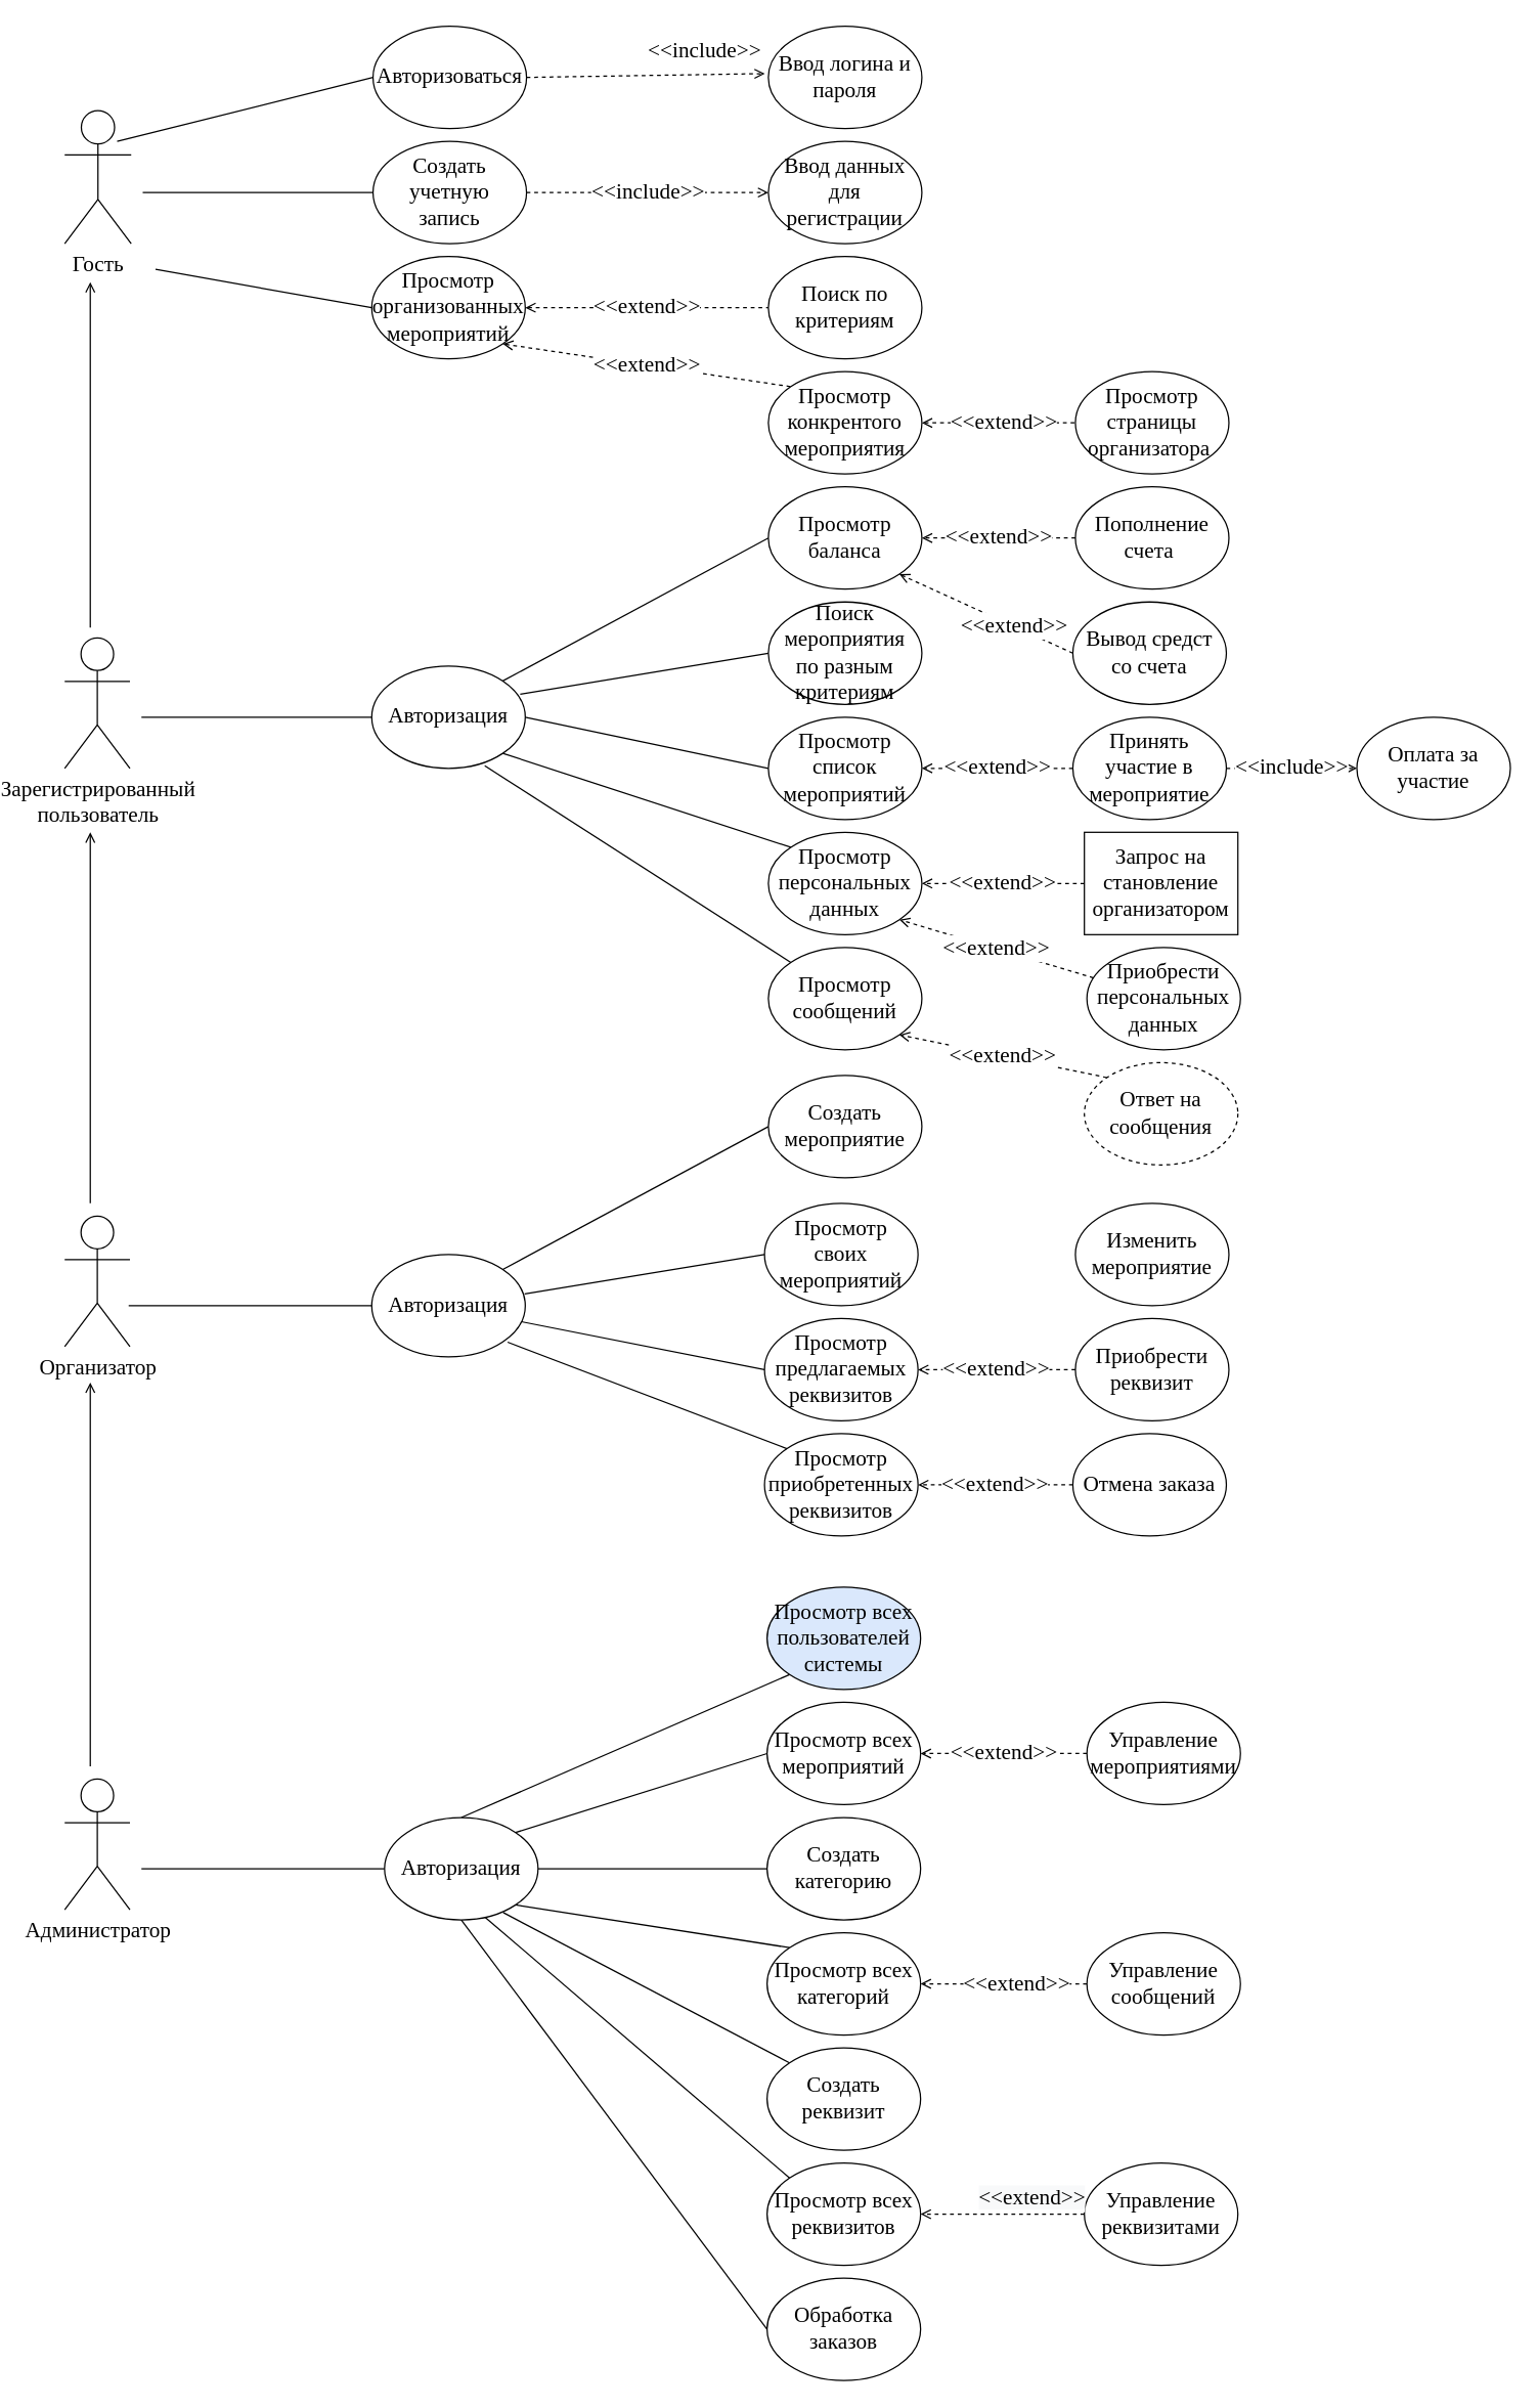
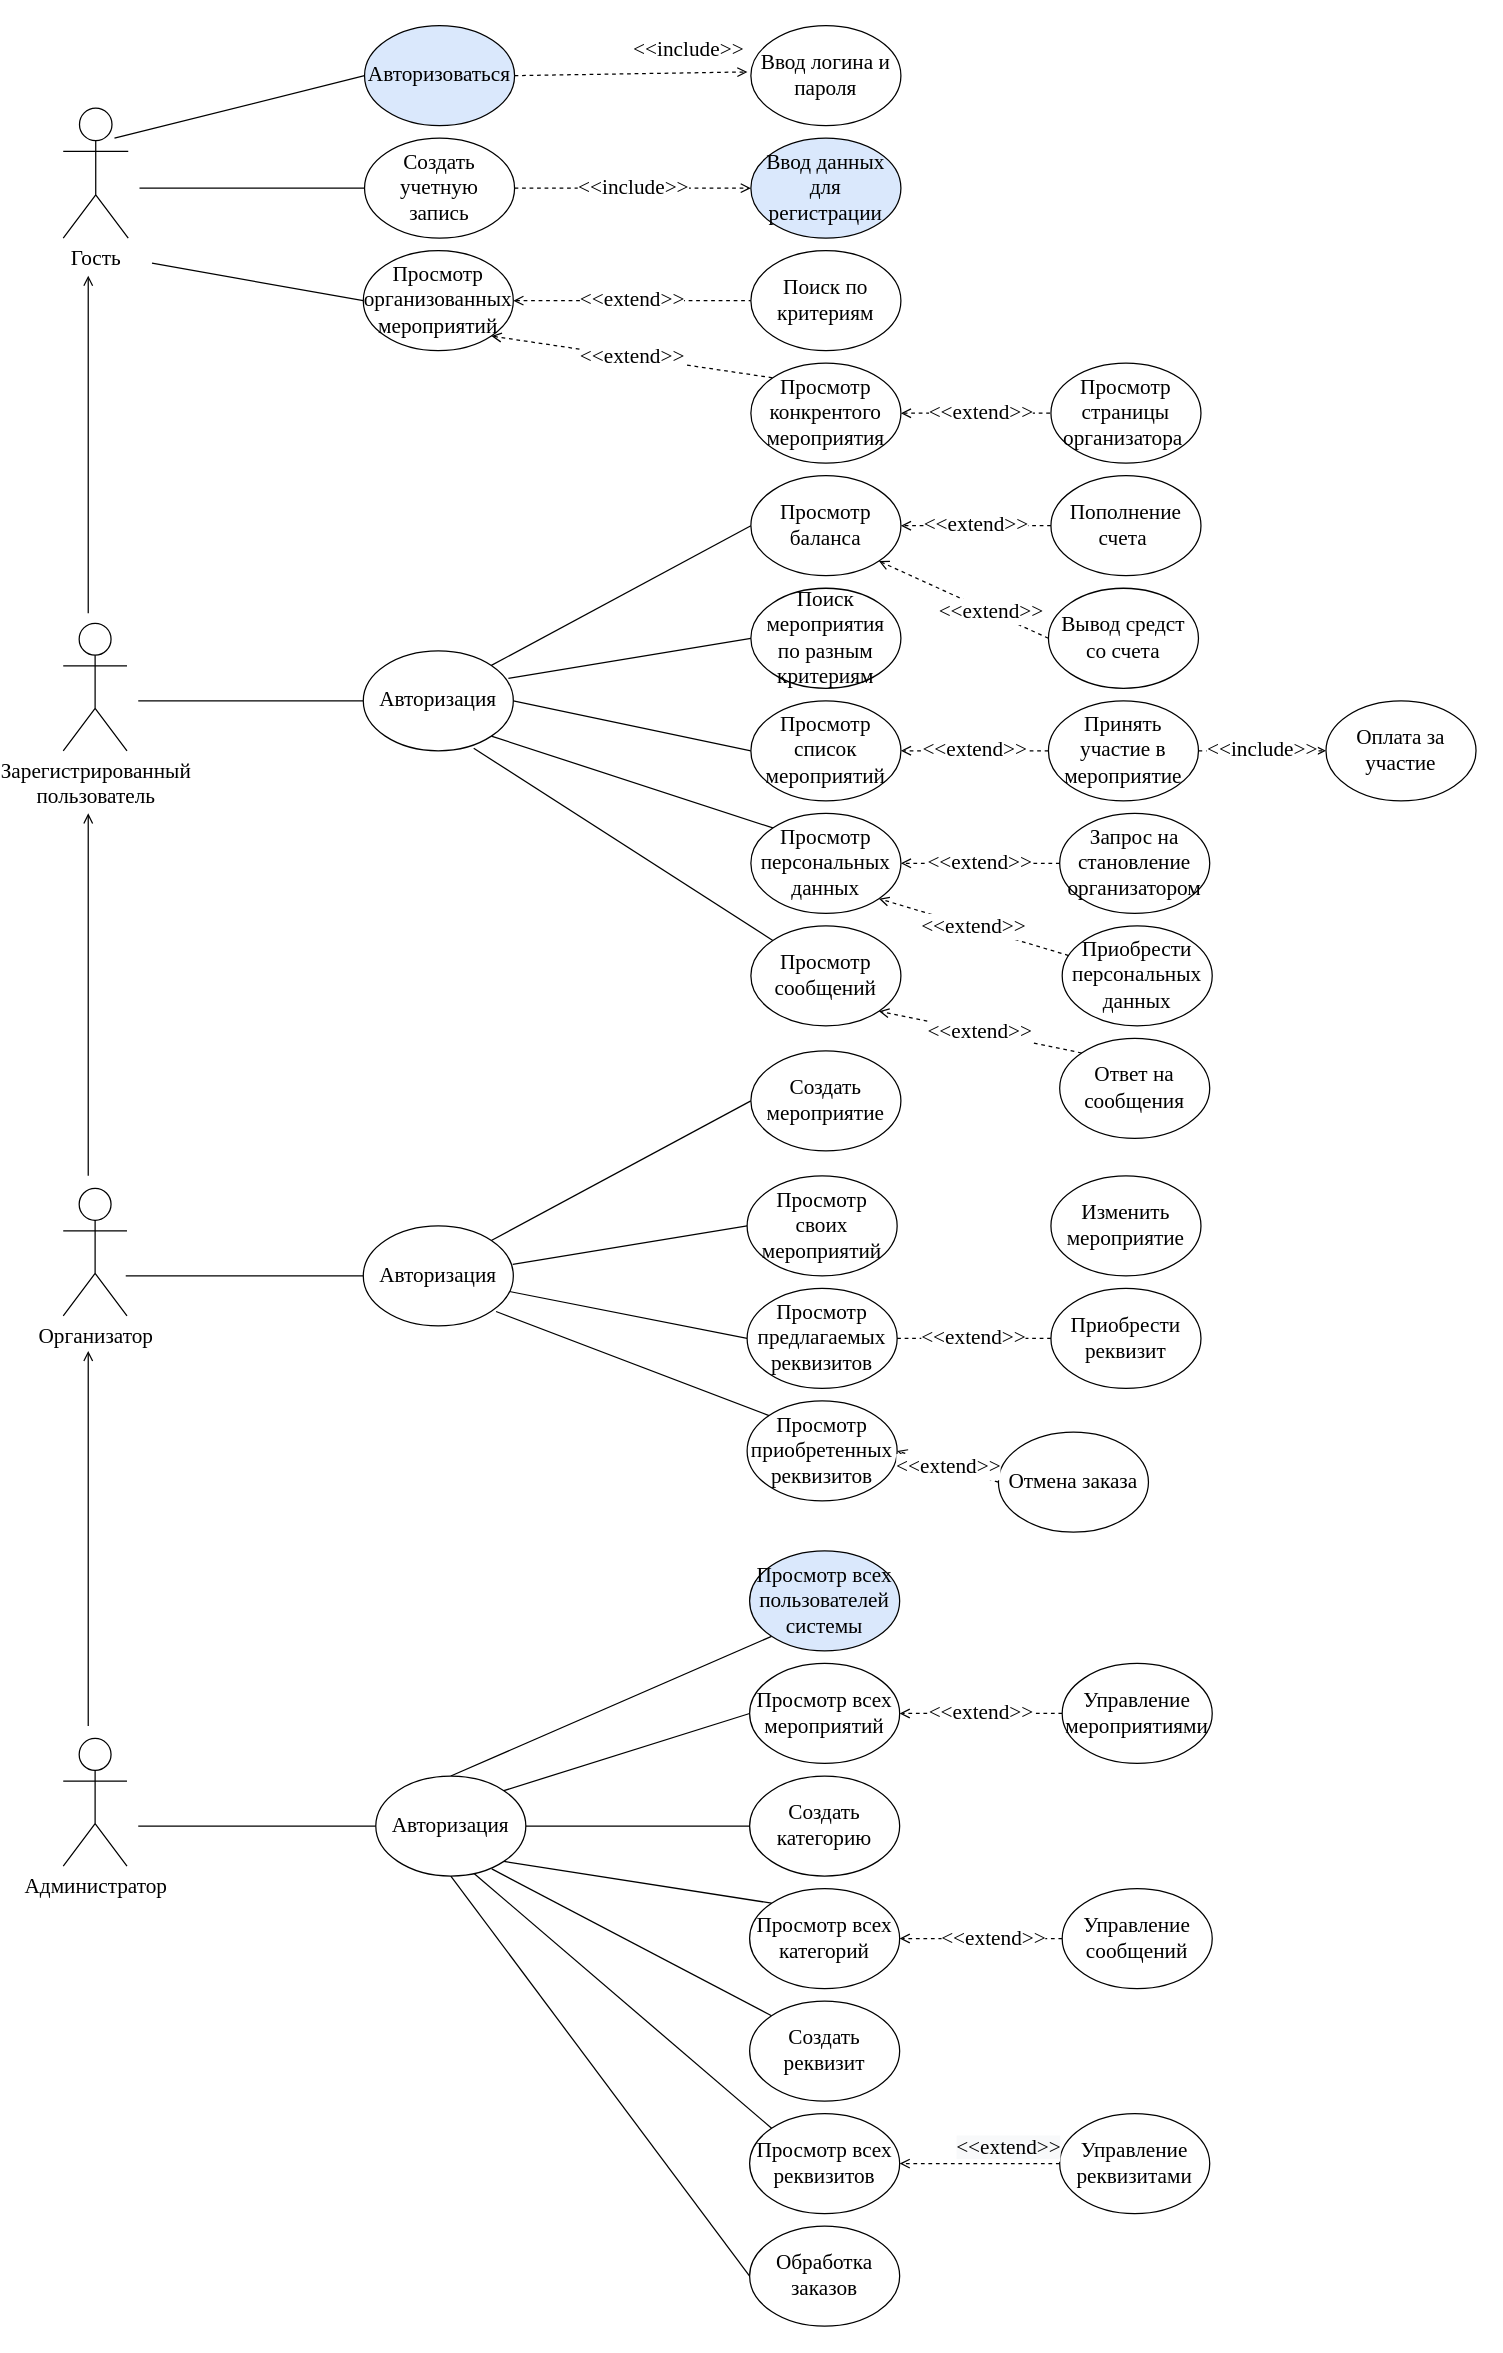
- <mxCell id="33" value="Авторизоваться" style="ellipse;whiteSpace=wrap;html=1;fontSize=17;fontFamily=Times New Roman;" parent="1" vertex="1"><mxGeometry x="261" y="20" width="120" height="80" as="geometry" /></mxCell>
+ <mxCell id="33" value="Авторизоваться" style="ellipse;whiteSpace=wrap;html=1;fontSize=17;fontFamily=Times New Roman;fillColor=#dae8fc;" parent="1" vertex="1"><mxGeometry x="261" y="20" width="120" height="80" as="geometry" /></mxCell>
- <mxCell id="31" value="Ввод данных&lt;br style=&quot;font-size: 17px;&quot;&gt;для регистрации" style="ellipse;whiteSpace=wrap;html=1;fontSize=17;fontFamily=Times New Roman;" parent="1" vertex="1"><mxGeometry x="570" y="110" width="120" height="80" as="geometry" /></mxCell>
+ <mxCell id="31" value="Ввод данных&lt;br style=&quot;font-size: 17px;&quot;&gt;для регистрации" style="ellipse;whiteSpace=wrap;html=1;fontSize=17;fontFamily=Times New Roman;fillColor=#dae8fc;" parent="1" vertex="1"><mxGeometry x="570" y="110" width="120" height="80" as="geometry" /></mxCell>
- <mxCell id="17" value="Запрос на становление организатором" style="whiteSpace=wrap;html=1;fontFamily=Times New Roman;fontSize=17;rounded=0;" parent="1" vertex="1"><mxGeometry x="817" y="650" width="120" height="80" as="geometry" /></mxCell>
+ <mxCell id="17" value="Запрос на становление организатором" style="ellipse;whiteSpace=wrap;html=1;fontFamily=Times New Roman;fontSize=17;" parent="1" vertex="1"><mxGeometry x="817" y="650" width="120" height="80" as="geometry" /></mxCell>
- <mxCell id="21" value="Ответ на сообщения" style="ellipse;whiteSpace=wrap;html=1;fontFamily=Times New Roman;fontSize=17;dashed=1;" parent="1" vertex="1"><mxGeometry x="817" y="830" width="120" height="80" as="geometry" /></mxCell>
+ <mxCell id="21" value="Ответ на сообщения" style="ellipse;whiteSpace=wrap;html=1;fontFamily=Times New Roman;fontSize=17;" parent="1" vertex="1"><mxGeometry x="817" y="830" width="120" height="80" as="geometry" /></mxCell>
- <mxCell id="54" value="&lt;span style=&quot;color: rgb(0, 0, 0); font-size: 17px; font-style: normal; font-weight: 400; letter-spacing: normal; text-align: center; text-indent: 0px; text-transform: none; word-spacing: 0px; background-color: rgb(255, 255, 255); display: inline; float: none;&quot;&gt;&amp;lt;&amp;lt;extend&amp;gt;&amp;gt;&lt;/span&gt;" style="edgeStyle=none;rounded=0;orthogonalLoop=1;jettySize=auto;html=1;exitX=0;exitY=0.5;exitDx=0;exitDy=0;entryX=1;entryY=0.5;entryDx=0;entryDy=0;dashed=1;endArrow=open;endFill=0;fontFamily=Times New Roman;fontSize=17;" parent="1" source="53" target="51" edge="1"><mxGeometry relative="1" as="geometry"><mxPoint x="1160" y="1370" as="sourcePoint" /><mxPoint x="842.426" y="1378.284" as="targetPoint" /></mxGeometry></mxCell>
+ <mxCell id="54" value="&lt;span style=&quot;color: rgb(0, 0, 0); font-size: 17px; font-style: normal; font-weight: 400; letter-spacing: normal; text-align: center; text-indent: 0px; text-transform: none; word-spacing: 0px; background-color: rgb(255, 255, 255); display: inline; float: none;&quot;&gt;&amp;lt;&amp;lt;extend&amp;gt;&amp;gt;&lt;/span&gt;" style="edgeStyle=none;rounded=0;orthogonalLoop=1;jettySize=auto;html=1;exitX=0;exitY=0.5;exitDx=0;exitDy=0;entryX=1;entryY=0.5;entryDx=0;entryDy=0;dashed=1;endArrow=none;endFill=0;fontFamily=Times New Roman;fontSize=17;" parent="1" source="53" target="51" edge="1"><mxGeometry relative="1" as="geometry"><mxPoint x="1160" y="1370" as="sourcePoint" /><mxPoint x="842.426" y="1378.284" as="targetPoint" /></mxGeometry></mxCell>
- <mxCell id="57" value="Отмена заказа" style="ellipse;whiteSpace=wrap;html=1;fontFamily=Times New Roman;fontSize=17;" parent="1" vertex="1"><mxGeometry x="808" y="1120" width="120" height="80" as="geometry" /></mxCell>
+ <mxCell id="57" value="Отмена заказа" style="ellipse;whiteSpace=wrap;html=1;fontFamily=Times New Roman;fontSize=17;" parent="1" vertex="1"><mxGeometry x="768" y="1145" width="120" height="80" as="geometry" /></mxCell>
